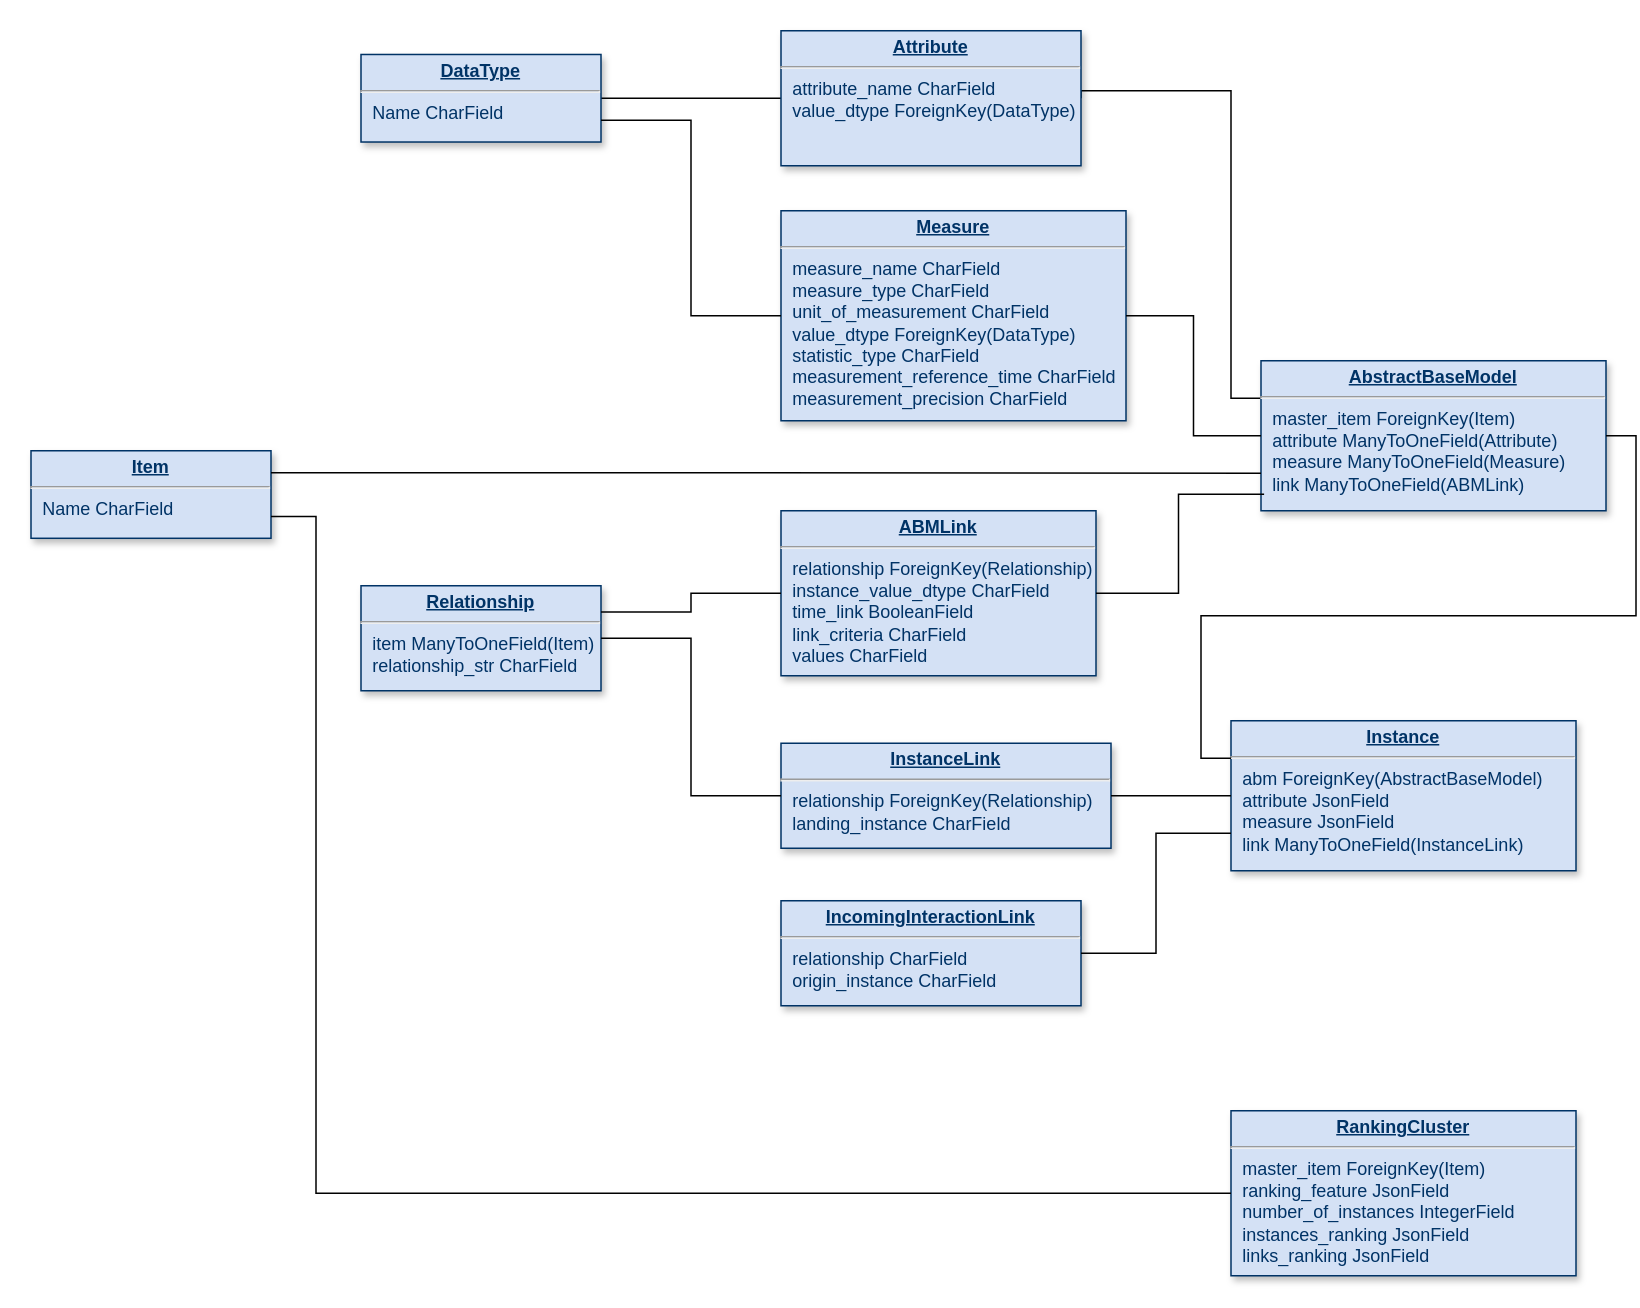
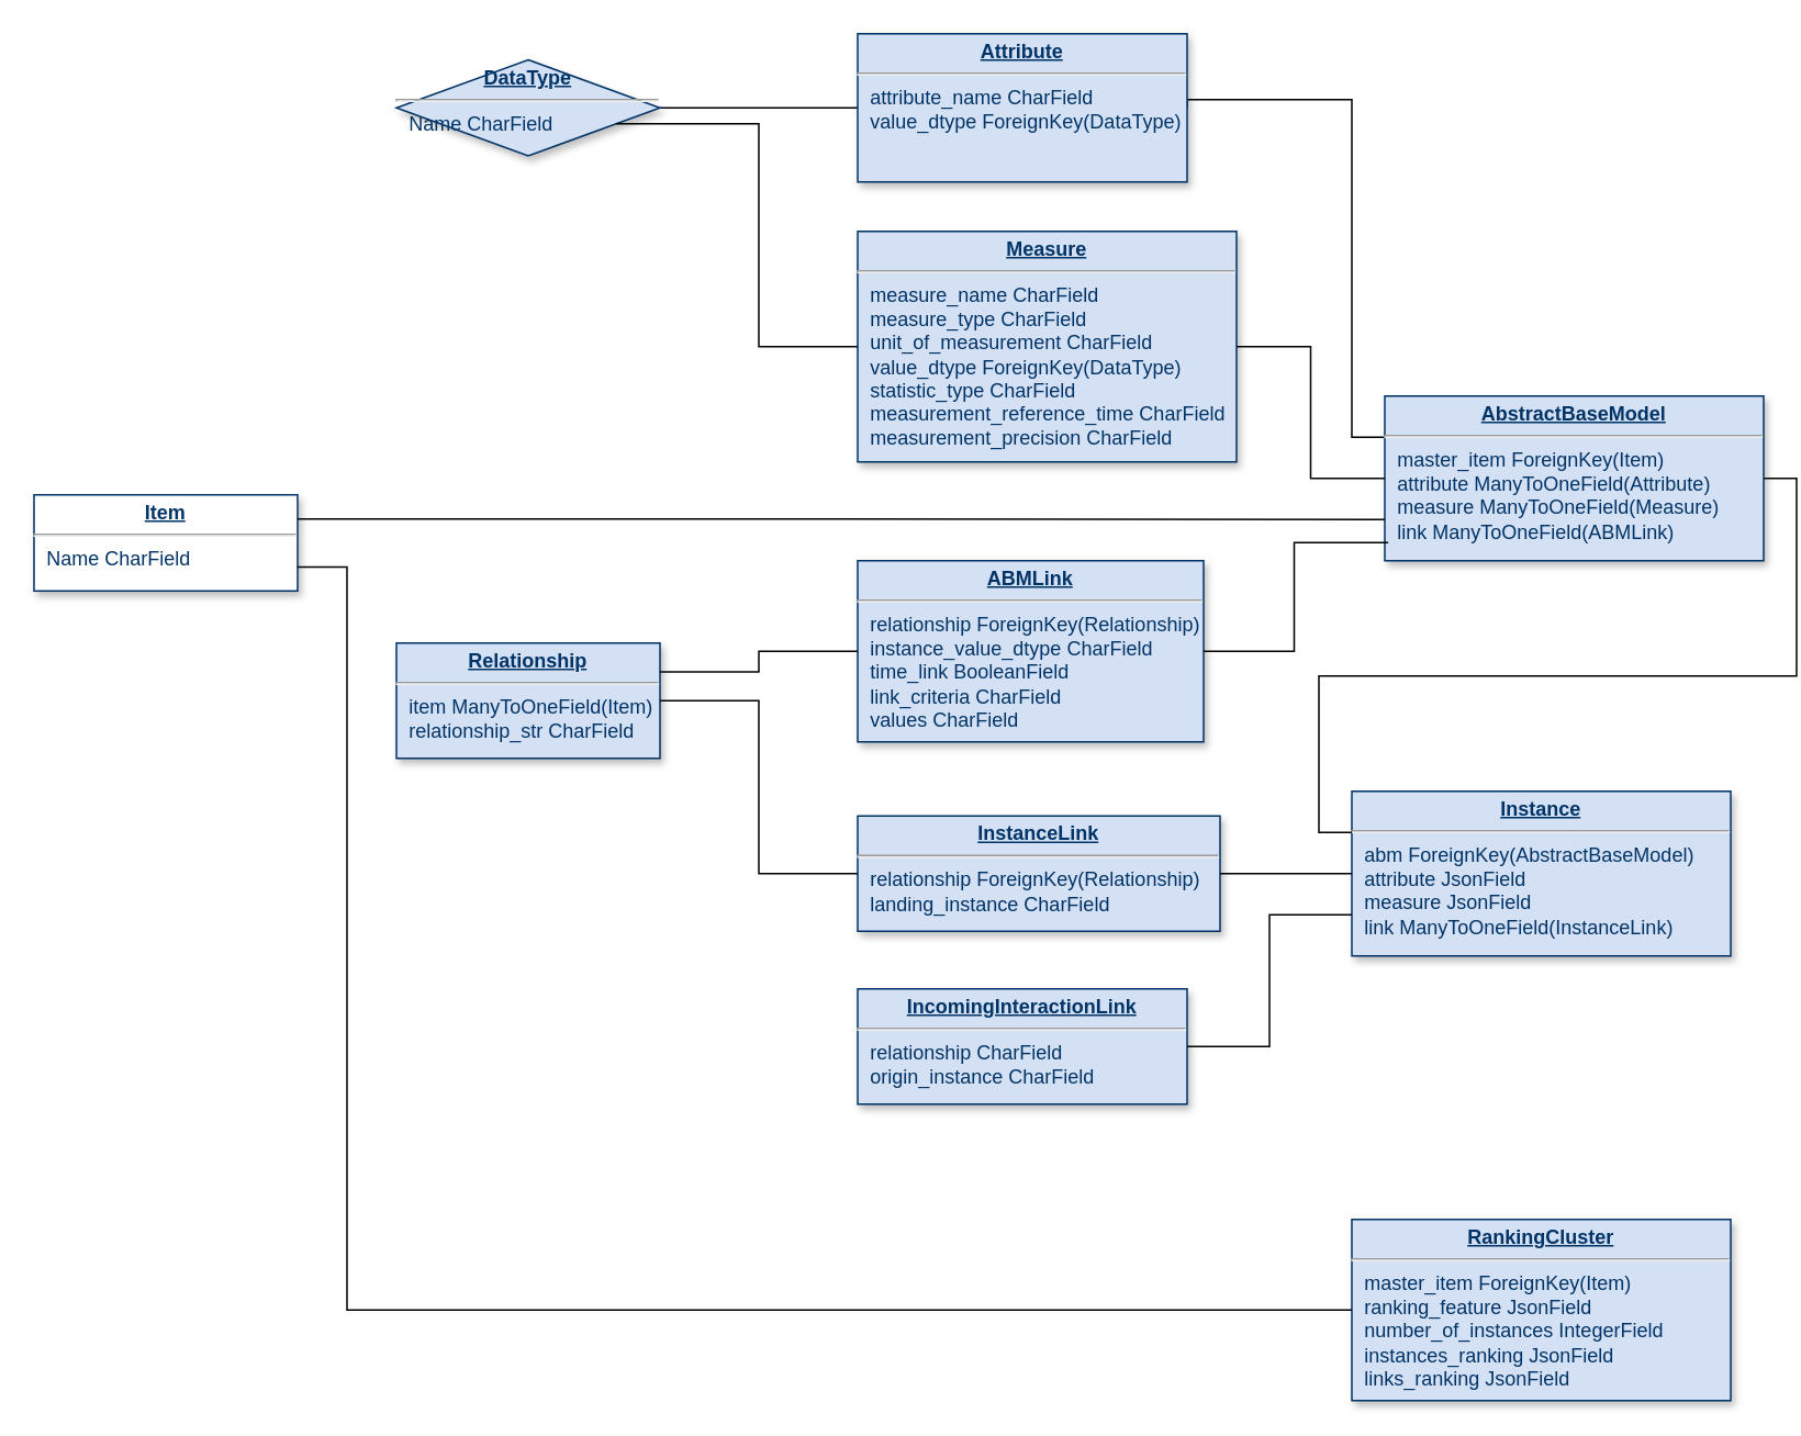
- <mxCell id="3" value="&lt;p style=&quot;margin: 0px ; margin-top: 4px ; text-align: center ; text-decoration: underline&quot;&gt;&lt;b&gt;DataType&lt;/b&gt;&lt;/p&gt;&lt;hr&gt;&lt;p style=&quot;margin: 0px ; margin-left: 8px&quot;&gt;Name CharField&lt;/p&gt;" style="verticalAlign=top;align=left;overflow=fill;fontSize=12;fontFamily=Helvetica;html=1;strokeColor=#003366;shadow=1;fillColor=#D4E1F5;fontColor=#003366" parent="1" vertex="1"><mxGeometry x="240" y="35.82" width="160" height="58.36" as="geometry" /></mxCell>
+ <mxCell id="3" value="&lt;p style=&quot;margin: 0px ; margin-top: 4px ; text-align: center ; text-decoration: underline&quot;&gt;&lt;b&gt;DataType&lt;/b&gt;&lt;/p&gt;&lt;hr&gt;&lt;p style=&quot;margin: 0px ; margin-left: 8px&quot;&gt;Name CharField&lt;/p&gt;" style="rhombus;verticalAlign=top;align=left;overflow=fill;fontSize=12;fontFamily=Helvetica;html=1;strokeColor=#003366;shadow=1;fillColor=#D4E1F5;fontColor=#003366;" parent="1" vertex="1"><mxGeometry x="240" y="35.82" width="160" height="58.36" as="geometry" /></mxCell>
- <mxCell id="11" value="&lt;p style=&quot;margin: 0px ; margin-top: 4px ; text-align: center ; text-decoration: underline&quot;&gt;&lt;b&gt;Item&lt;/b&gt;&lt;/p&gt;&lt;hr&gt;&lt;p style=&quot;margin: 0px ; margin-left: 8px&quot;&gt;Name CharField&lt;/p&gt;" style="verticalAlign=top;align=left;overflow=fill;fontSize=12;fontFamily=Helvetica;html=1;strokeColor=#003366;shadow=1;fillColor=#D4E1F5;fontColor=#003366" parent="1" vertex="1"><mxGeometry x="20" y="300" width="160" height="58.36" as="geometry" /></mxCell>
+ <mxCell id="11" value="&lt;p style=&quot;margin: 0px ; margin-top: 4px ; text-align: center ; text-decoration: underline&quot;&gt;&lt;b&gt;Item&lt;/b&gt;&lt;/p&gt;&lt;hr&gt;&lt;p style=&quot;margin: 0px ; margin-left: 8px&quot;&gt;Name CharField&lt;/p&gt;" style="verticalAlign=top;align=left;overflow=fill;fontSize=12;fontFamily=Helvetica;html=1;strokeColor=#003366;shadow=1;fillColor=#ffffff;fontColor=#003366;" parent="1" vertex="1"><mxGeometry x="20" y="300" width="160" height="58.36" as="geometry" /></mxCell>
